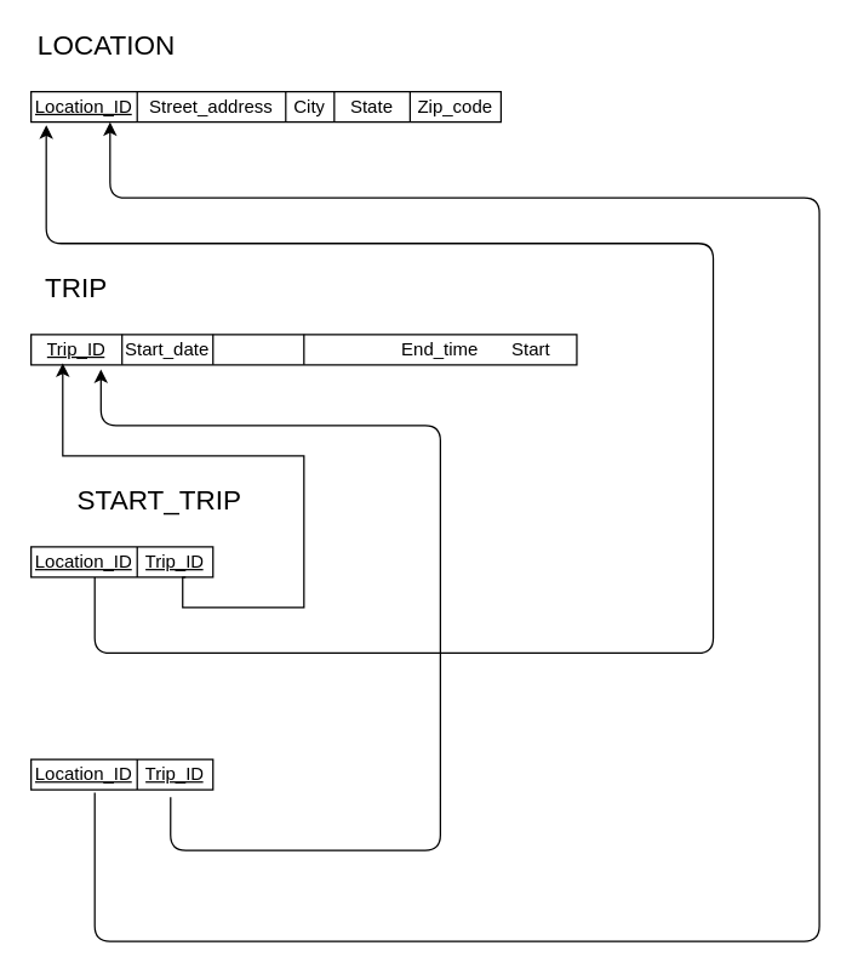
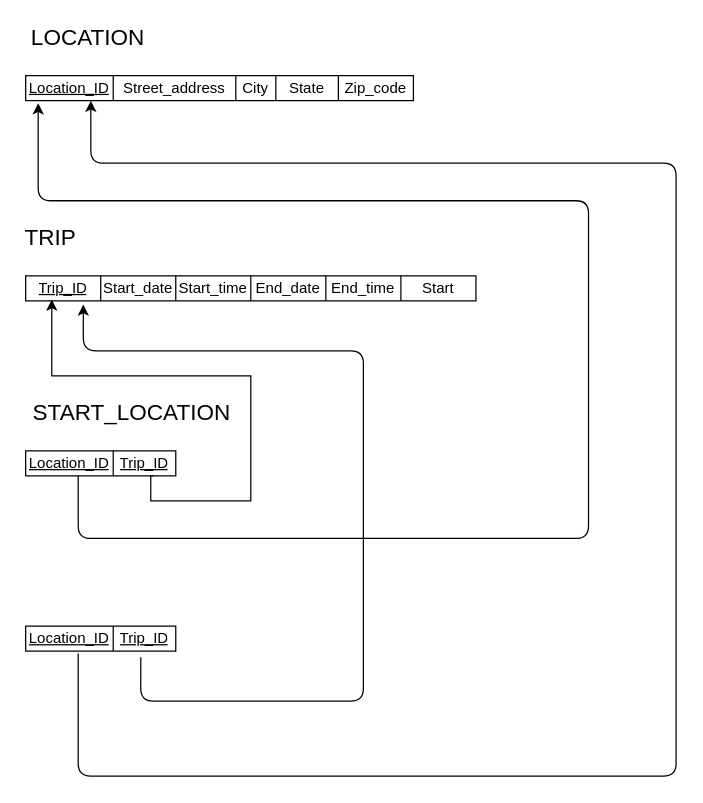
- <mxCell id="18" value="&lt;font style=&quot;font-size: 18px&quot;&gt;TRIP&lt;/font&gt;" style="text;html=1;strokeColor=none;fillColor=none;align=center;verticalAlign=middle;whiteSpace=wrap;rounded=0;" vertex="1" parent="1"><mxGeometry x="20" y="180" width="60" height="20" as="geometry" /></mxCell>
+ <mxCell id="18" value="&lt;font style=&quot;font-size: 18px&quot;&gt;TRIP&lt;/font&gt;" style="text;html=1;strokeColor=none;fillColor=none;align=center;verticalAlign=middle;whiteSpace=wrap;rounded=0;" vertex="1" parent="1"><mxGeometry x="10" y="180" width="60" height="20" as="geometry" /></mxCell>
+ <mxCell id="14" value="Start_time" style="shape=partialRectangle;html=1;whiteSpace=wrap;connectable=0;overflow=hidden;fillColor=none;top=0;left=0;bottom=0;right=0;" vertex="1" parent="11"><mxGeometry x="120" width="60" height="20" as="geometry" /></mxCell>
+ <mxCell id="15" value="End_date" style="shape=partialRectangle;html=1;whiteSpace=wrap;connectable=0;overflow=hidden;fillColor=none;top=0;left=0;bottom=0;right=0;" vertex="1" parent="11"><mxGeometry x="180" width="60" height="20" as="geometry" /></mxCell>
- <mxCell id="27" value="&lt;font style=&quot;font-size: 18px&quot;&gt;START_TRIP&lt;/font&gt;" style="text;html=1;strokeColor=none;fillColor=none;align=center;verticalAlign=middle;whiteSpace=wrap;rounded=0;" vertex="1" parent="1"><mxGeometry x="30" y="320" width="150" height="20" as="geometry" /></mxCell>
+ <mxCell id="27" value="&lt;font style=&quot;font-size: 18px&quot;&gt;START_LOCATION&lt;/font&gt;" style="text;html=1;strokeColor=none;fillColor=none;align=center;verticalAlign=middle;whiteSpace=wrap;rounded=0;" vertex="1" parent="1"><mxGeometry x="30" y="320" width="150" height="20" as="geometry" /></mxCell>
